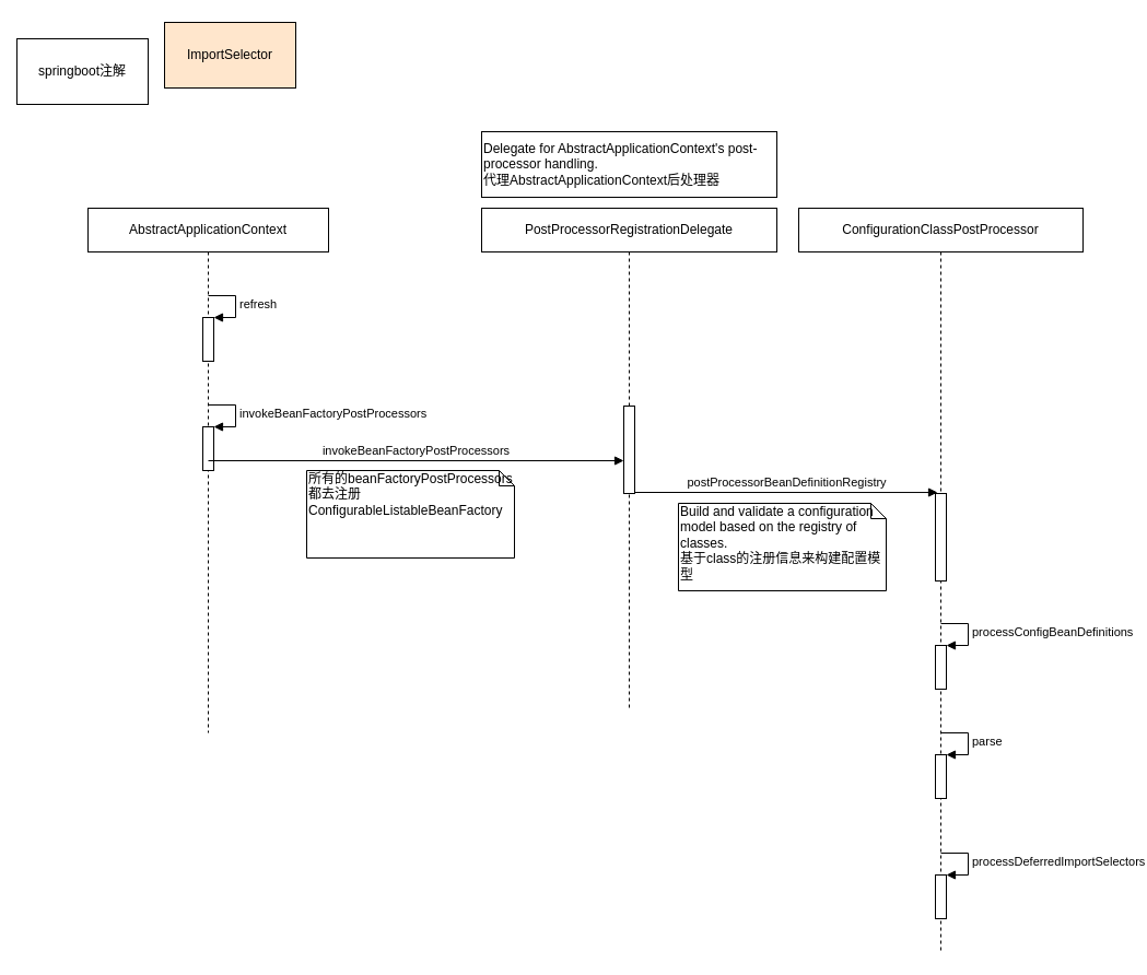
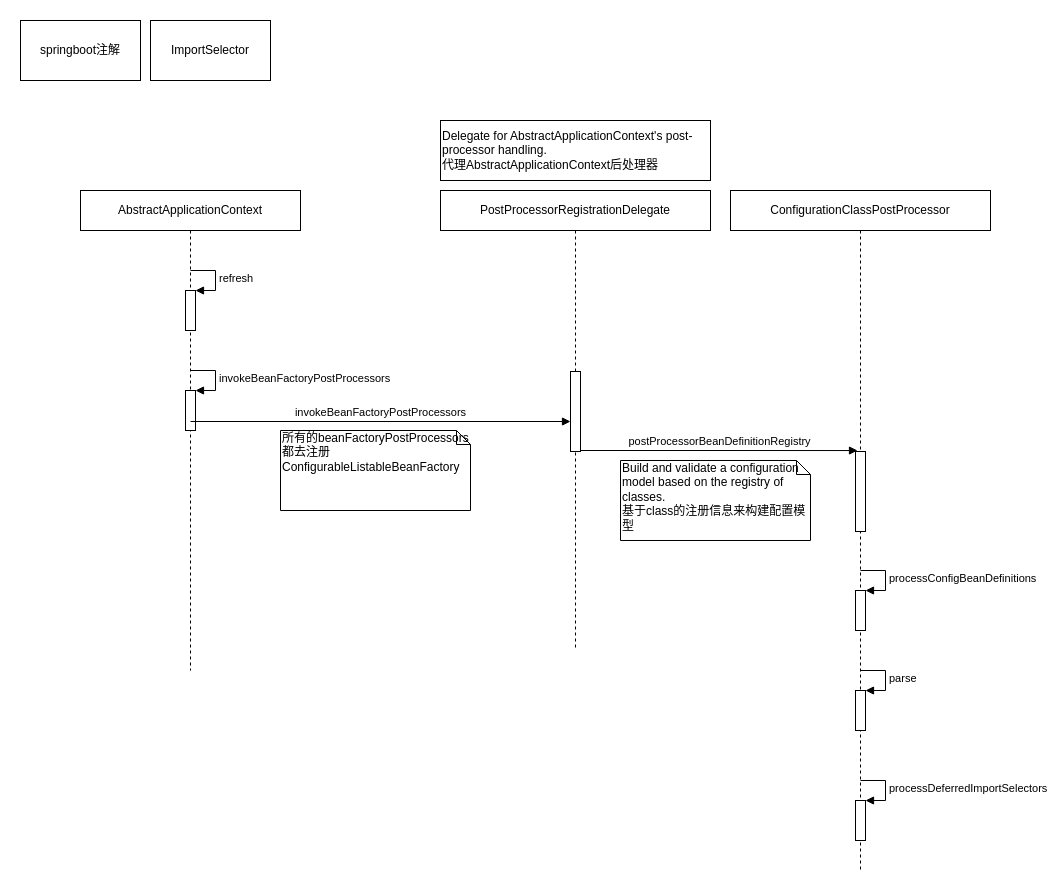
- <mxCell id="9" value="ImportSelector" style="rounded=0;whiteSpace=wrap;html=1;fillColor=#ffe6cc;" vertex="1" parent="1"><mxGeometry x="150" y="20" width="120" height="60" as="geometry" /></mxCell>
+ <mxCell id="9" value="ImportSelector" style="rounded=0;whiteSpace=wrap;html=1;" vertex="1" parent="1"><mxGeometry x="150" y="20" width="120" height="60" as="geometry" /></mxCell>
- <mxCell id="2" value="springboot注解" style="rounded=0;whiteSpace=wrap;html=1;" vertex="1" parent="1"><mxGeometry x="15" y="35" width="120" height="60" as="geometry" /></mxCell>
+ <mxCell id="2" value="springboot注解" style="rounded=0;whiteSpace=wrap;html=1;" vertex="1" parent="1"><mxGeometry x="20" y="20" width="120" height="60" as="geometry" /></mxCell>
